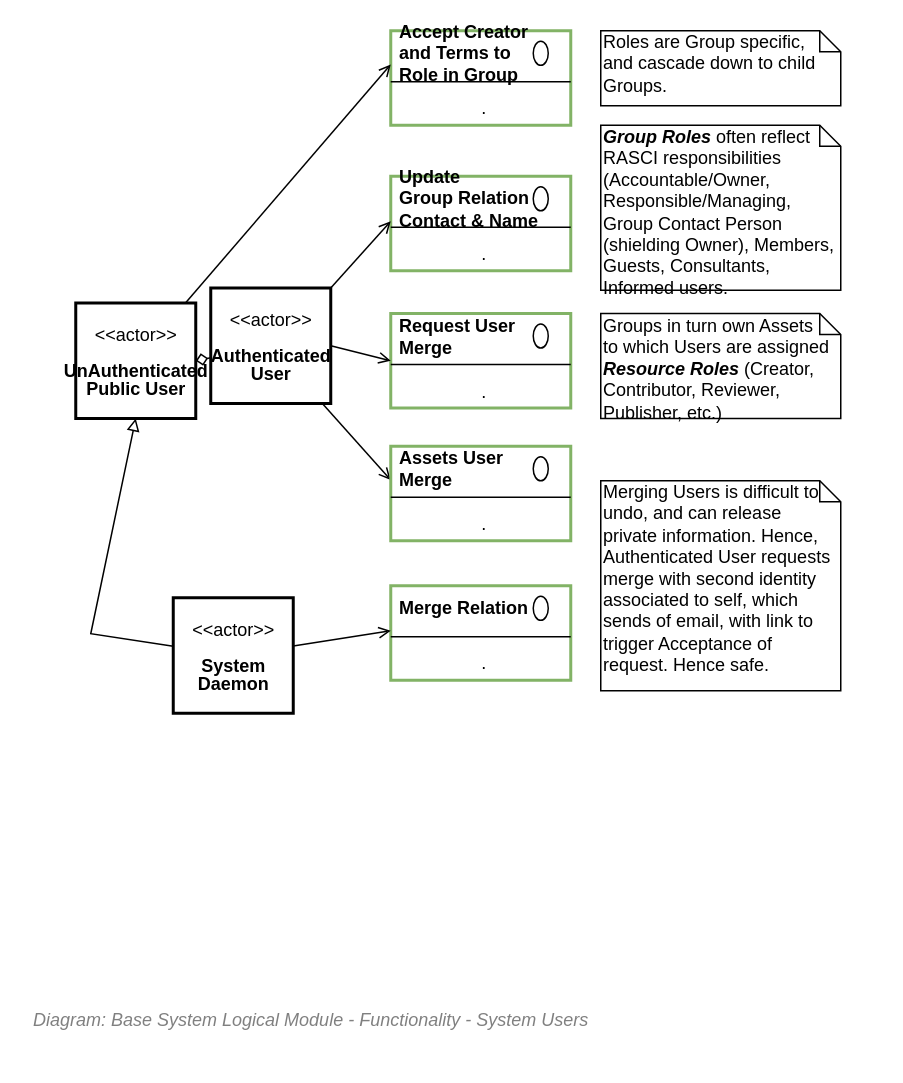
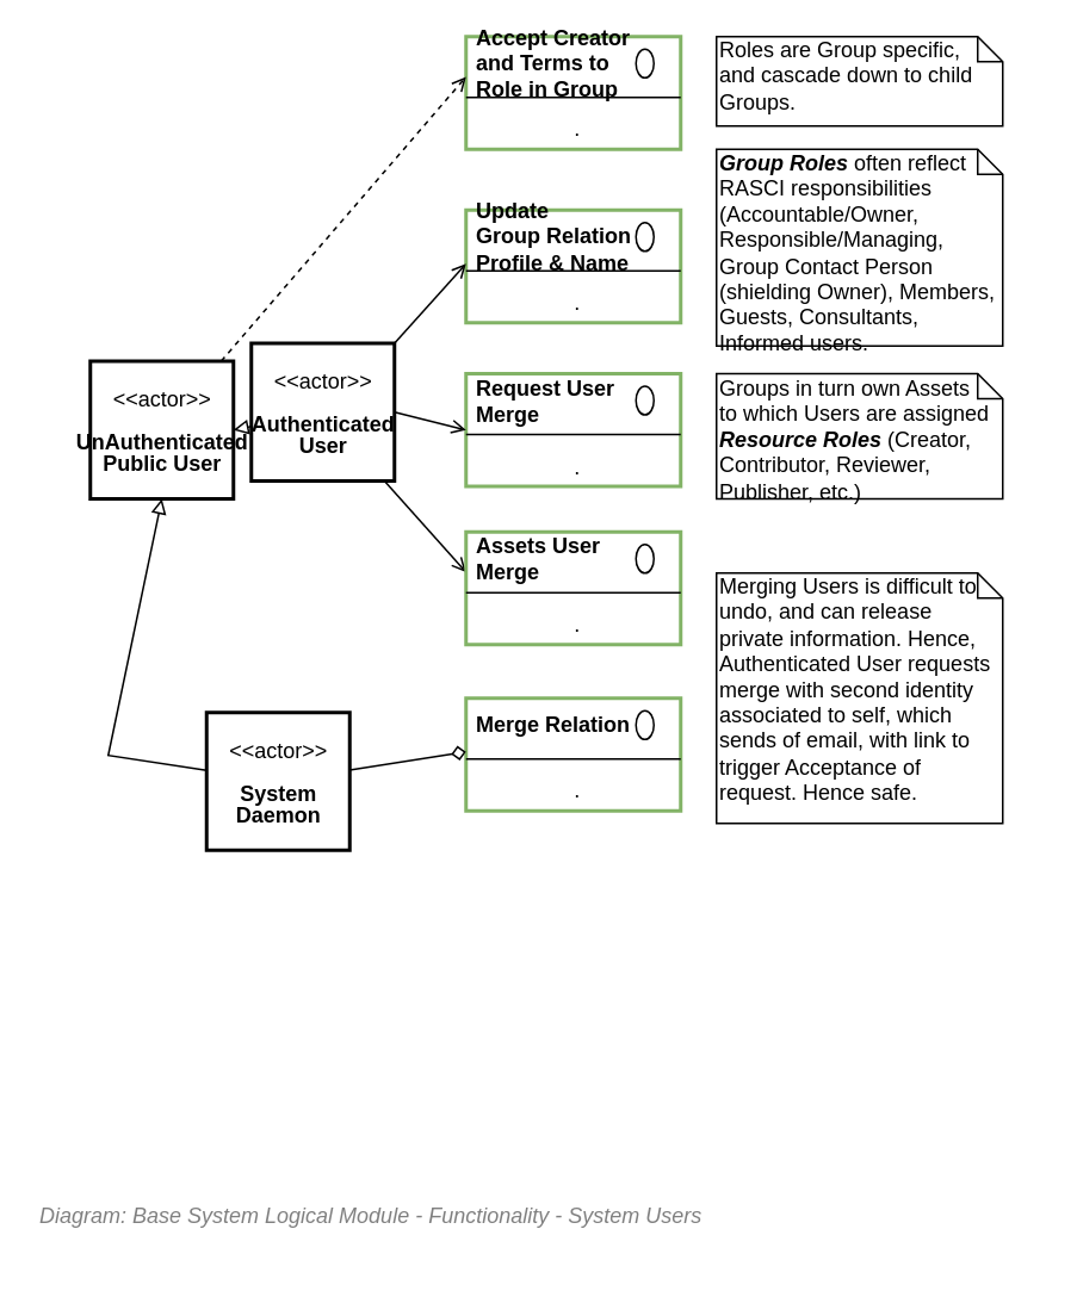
- <mxCell id="24" style="edgeStyle=none;rounded=0;orthogonalLoop=1;jettySize=auto;html=1;entryX=0;entryY=0.75;entryDx=0;entryDy=0;endArrow=open;endFill=0;" edge="1" parent="1" source="25" target="5"><mxGeometry relative="1" as="geometry" /></mxCell>
+ <mxCell id="24" style="edgeStyle=none;rounded=0;orthogonalLoop=1;jettySize=auto;html=1;entryX=0;entryY=0.75;entryDx=0;entryDy=0;endArrow=open;endFill=0;dashed=1;" edge="1" parent="1" source="25" target="5"><mxGeometry relative="1" as="geometry" /></mxCell>
- <mxCell id="10" value="Update&lt;br&gt;Group Relation&lt;br&gt;Contact &amp;amp; Name" style="html=1;align=left;spacingLeft=4;verticalAlign=middle;strokeColor=none;fillColor=none;fontStyle=1" vertex="1" parent="9"><mxGeometry width="120" height="30" as="geometry" /></mxCell>
+ <mxCell id="10" value="Update&lt;br&gt;Group Relation&lt;br&gt;Profile &amp;amp; Name" style="html=1;align=left;spacingLeft=4;verticalAlign=middle;strokeColor=none;fillColor=none;fontStyle=1" vertex="1" parent="9"><mxGeometry width="120" height="30" as="geometry" /></mxCell>
- <mxCell id="19" style="edgeStyle=none;rounded=0;orthogonalLoop=1;jettySize=auto;html=1;entryX=1;entryY=0.5;entryDx=0;entryDy=0;endArrow=diamond;endFill=0;" edge="1" parent="1" source="23" target="25"><mxGeometry relative="1" as="geometry" /></mxCell>
+ <mxCell id="19" style="edgeStyle=none;rounded=0;orthogonalLoop=1;jettySize=auto;html=1;entryX=1;entryY=0.5;entryDx=0;entryDy=0;endArrow=block;endFill=0;" edge="1" parent="1" source="23" target="25"><mxGeometry relative="1" as="geometry" /></mxCell>
- <mxCell id="36" style="edgeStyle=none;rounded=0;orthogonalLoop=1;jettySize=auto;html=1;entryX=0;entryY=1;entryDx=0;entryDy=0;endArrow=open;endFill=0;" edge="1" parent="1" source="38" target="32"><mxGeometry relative="1" as="geometry" /></mxCell>
+ <mxCell id="36" style="edgeStyle=none;rounded=0;orthogonalLoop=1;jettySize=auto;html=1;entryX=0;entryY=1;entryDx=0;entryDy=0;endArrow=diamond;endFill=0;" edge="1" parent="1" source="38" target="32"><mxGeometry relative="1" as="geometry" /></mxCell>
